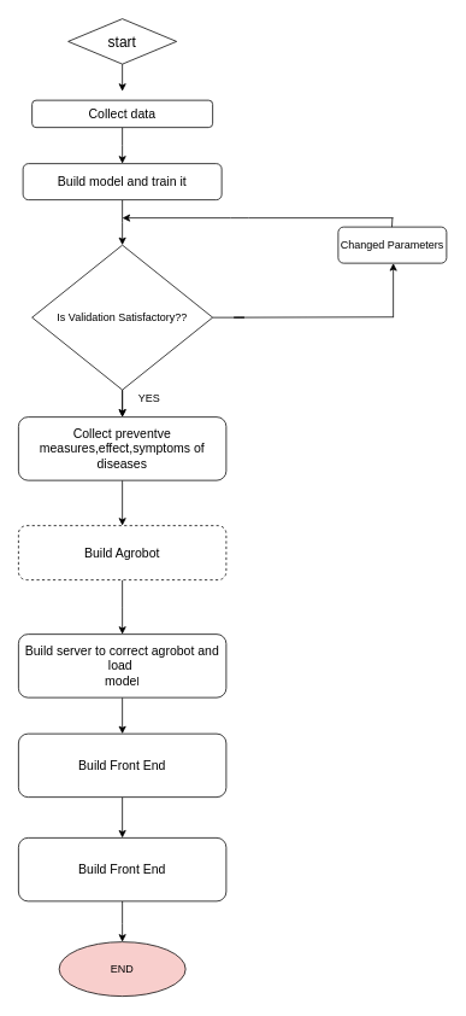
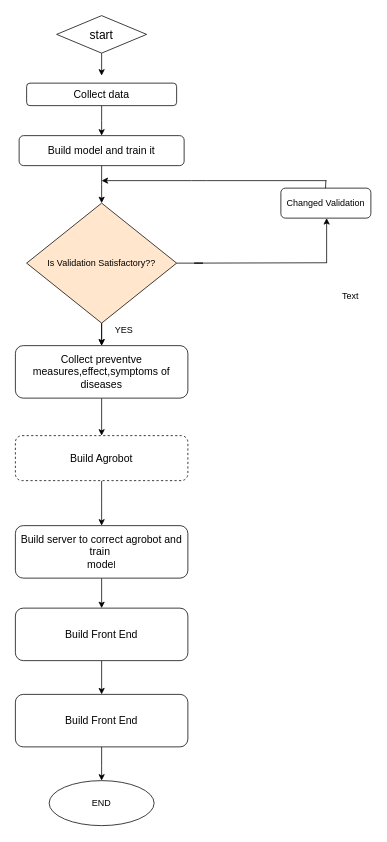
- <mxCell id="15" value="Changed Parameters" style="rounded=1;whiteSpace=wrap;html=1;" vertex="1" parent="1"><mxGeometry x="374" y="250" width="120" height="40" as="geometry" /></mxCell>
+ <mxCell id="15" value="Changed Validation" style="rounded=1;whiteSpace=wrap;html=1;" vertex="1" parent="1"><mxGeometry x="374" y="250" width="120" height="40" as="geometry" /></mxCell>
- <mxCell id="12" value="Is Validation Satisfactory??" style="rhombus;whiteSpace=wrap;html=1;" vertex="1" parent="1"><mxGeometry x="35" y="270" width="200" height="160" as="geometry" /></mxCell>
+ <mxCell id="12" value="Is Validation Satisfactory??" style="rhombus;whiteSpace=wrap;html=1;fillColor=#ffe6cc;" vertex="1" parent="1"><mxGeometry x="35" y="270" width="200" height="160" as="geometry" /></mxCell>
+ <mxCell id="2" value="Text" style="text;html=1;resizable=0;points=[];autosize=1;align=left;verticalAlign=top;spacingTop=-4;" vertex="1" parent="1"><mxGeometry x="454" y="384" width="40" height="20" as="geometry" /></mxCell>
- <mxCell id="24" value="&lt;font style=&quot;font-size: 14px&quot;&gt;Build server to correct agrobot and load&amp;nbsp;&lt;br&gt;mode&lt;/font&gt;l" style="rounded=1;whiteSpace=wrap;html=1;" vertex="1" parent="1"><mxGeometry x="20" y="700" width="230" height="70" as="geometry" /></mxCell>
+ <mxCell id="24" value="&lt;font style=&quot;font-size: 14px&quot;&gt;Build server to correct agrobot and train&amp;nbsp;&lt;br&gt;mode&lt;/font&gt;l" style="rounded=1;whiteSpace=wrap;html=1;" vertex="1" parent="1"><mxGeometry x="20" y="700" width="230" height="70" as="geometry" /></mxCell>
- <mxCell id="29" value="END" style="ellipse;whiteSpace=wrap;html=1;fillColor=#f8cecc;" vertex="1" parent="1"><mxGeometry x="65" y="1040" width="140" height="60" as="geometry" /></mxCell>
+ <mxCell id="29" value="END" style="ellipse;whiteSpace=wrap;html=1;" vertex="1" parent="1"><mxGeometry x="65" y="1040" width="140" height="60" as="geometry" /></mxCell>
